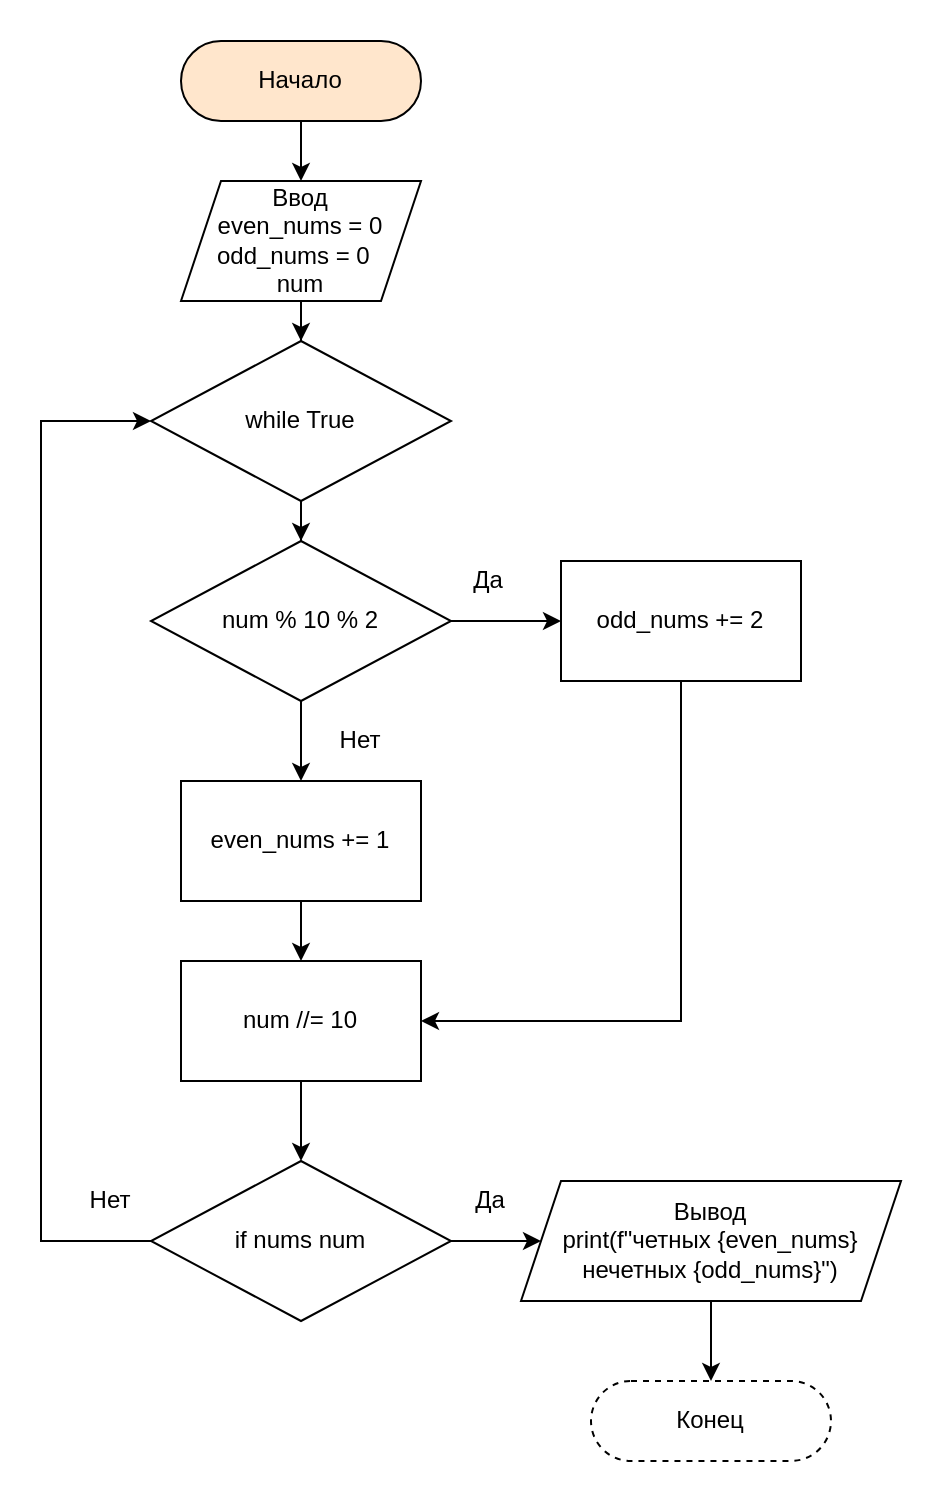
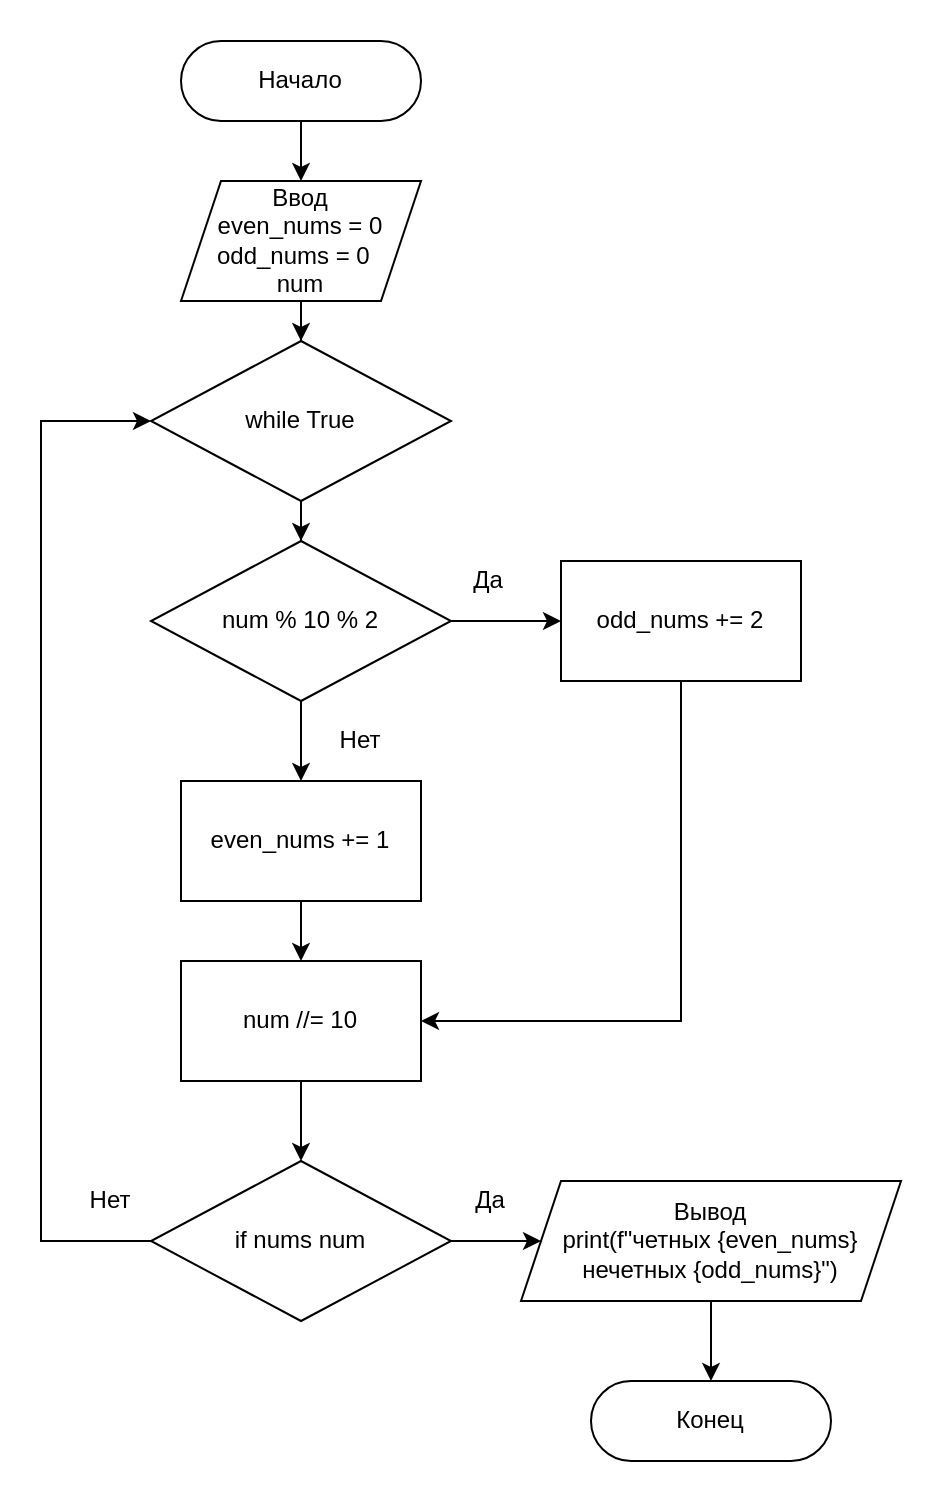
- <mxCell id="3" value="Начало" style="rounded=1;whiteSpace=wrap;html=1;fontSize=12;glass=0;strokeWidth=1;shadow=0;arcSize=50;fillColor=#ffe6cc;" vertex="1" parent="1"><mxGeometry x="90" y="20" width="120" height="40" as="geometry" /></mxCell>
+ <mxCell id="3" value="Начало" style="rounded=1;whiteSpace=wrap;html=1;fontSize=12;glass=0;strokeWidth=1;shadow=0;arcSize=50;" vertex="1" parent="1"><mxGeometry x="90" y="20" width="120" height="40" as="geometry" /></mxCell>
- <mxCell id="26" value="Конец" style="rounded=1;whiteSpace=wrap;html=1;fontSize=12;glass=0;strokeWidth=1;shadow=0;arcSize=50;dashed=1;" vertex="1" parent="1"><mxGeometry x="295" y="690" width="120" height="40" as="geometry" /></mxCell>
+ <mxCell id="26" value="Конец" style="rounded=1;whiteSpace=wrap;html=1;fontSize=12;glass=0;strokeWidth=1;shadow=0;arcSize=50;" vertex="1" parent="1"><mxGeometry x="295" y="690" width="120" height="40" as="geometry" /></mxCell>
